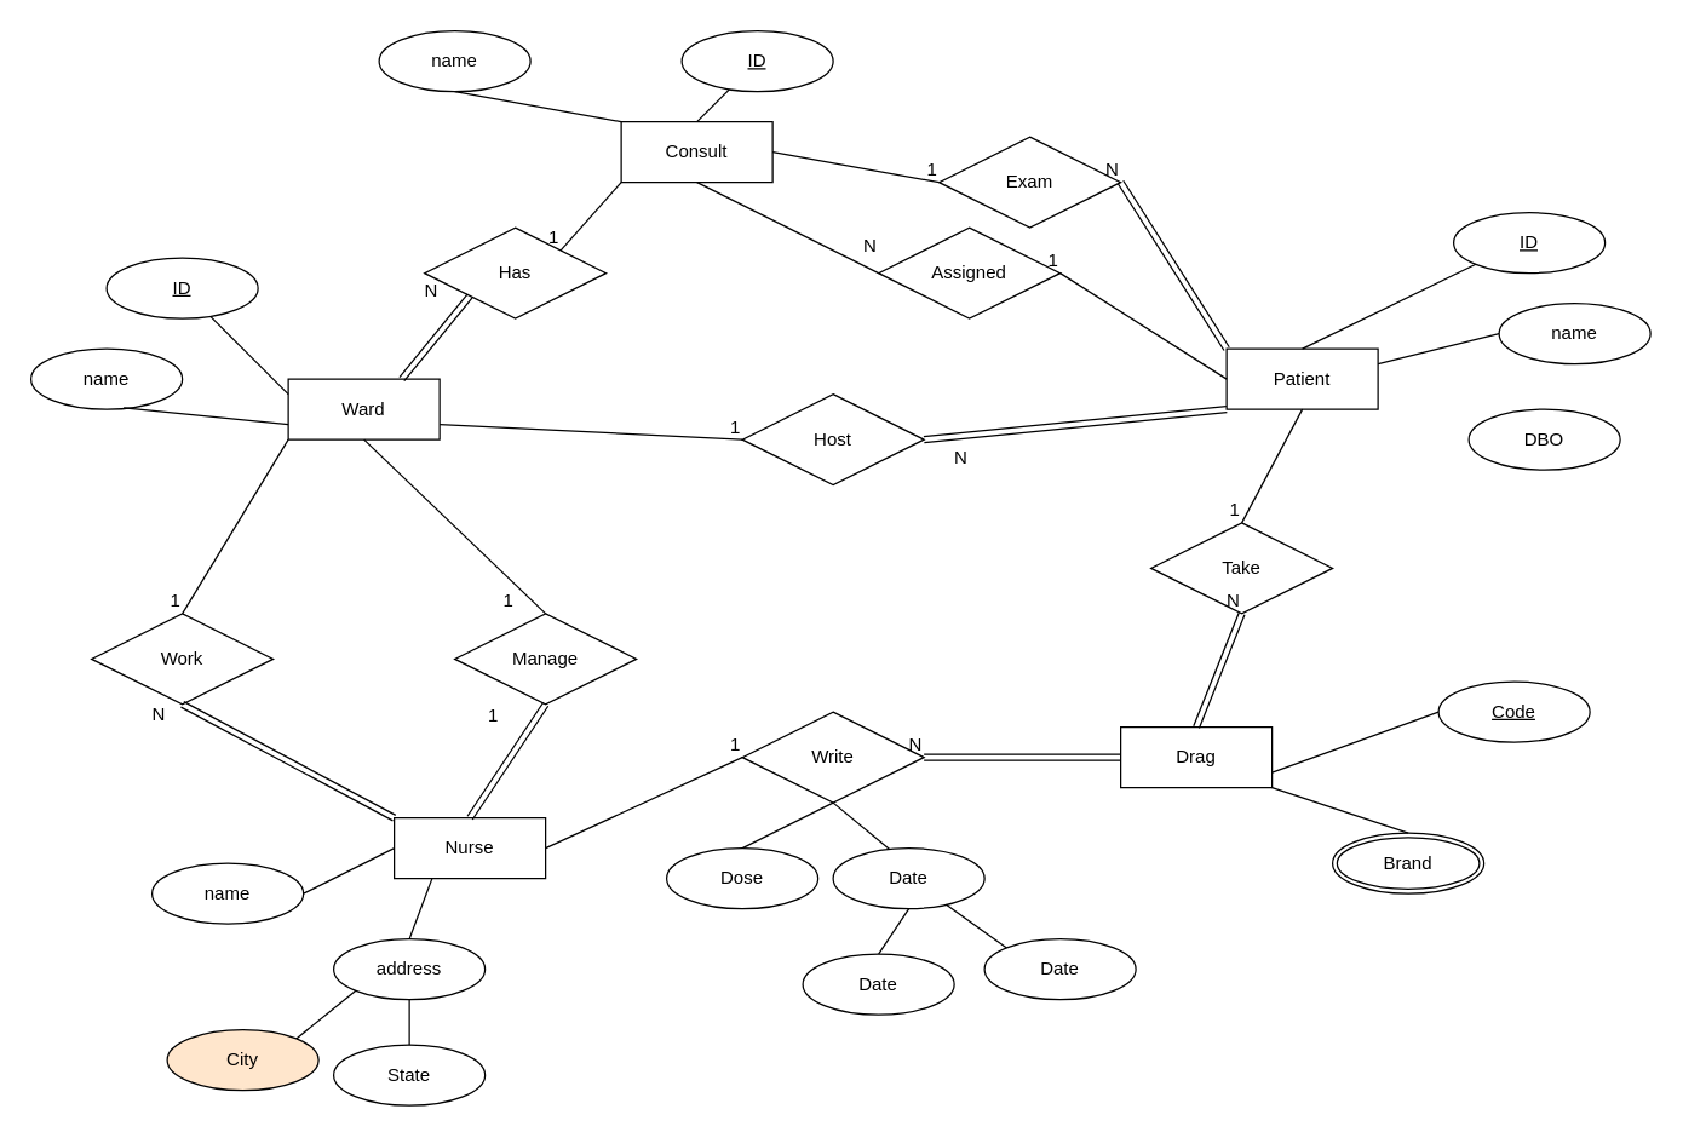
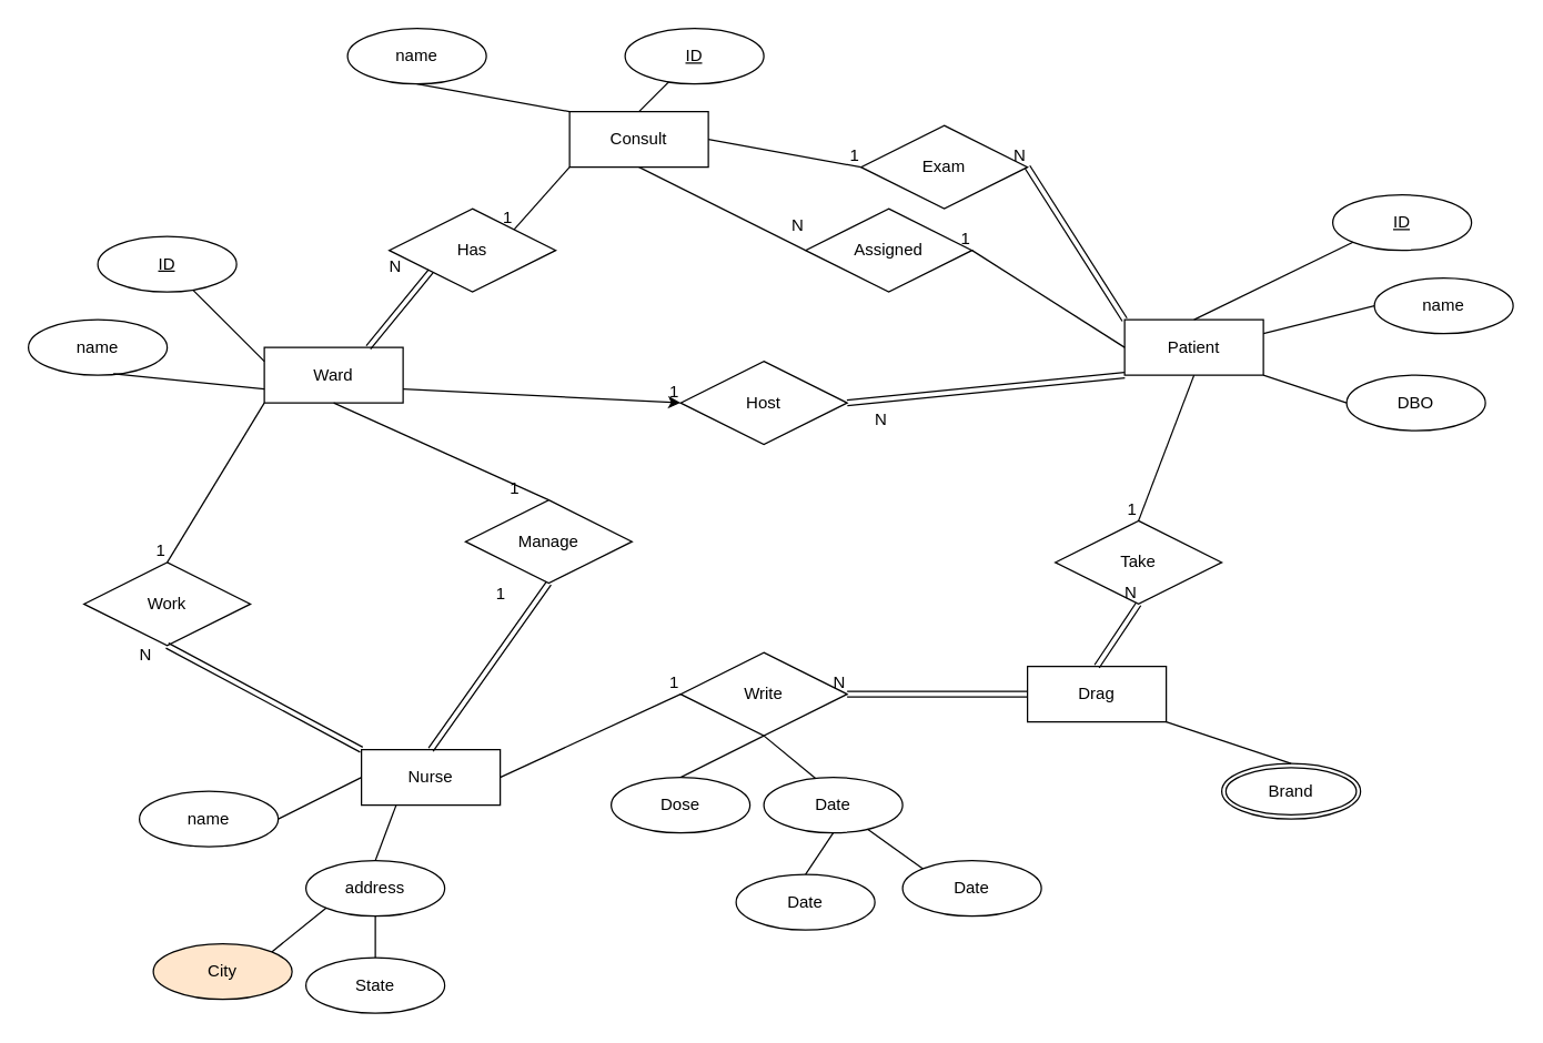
+ <mxCell id="18" value="" style="endArrow=none;html=1;rounded=0;entryX=1;entryY=1;entryDx=0;entryDy=0;exitX=0;exitY=0.5;exitDx=0;exitDy=0;" edge="1" parent="1" source="15" target="12"><mxGeometry relative="1" as="geometry"><mxPoint x="555" y="84" as="sourcePoint" /><mxPoint x="550" y="120" as="targetPoint" /></mxGeometry></mxCell>
- <mxCell id="41" value="" style="endArrow=none;html=1;rounded=0;exitX=1;exitY=0.75;exitDx=0;exitDy=0;entryX=0;entryY=0.5;entryDx=0;entryDy=0;" edge="1" parent="1" source="2" target="40"><mxGeometry relative="1" as="geometry"><mxPoint x="450" y="280" as="sourcePoint" /><mxPoint x="610" y="280" as="targetPoint" /></mxGeometry></mxCell>
+ <mxCell id="41" value="" style="endArrow=classic;html=1;rounded=0;exitX=1;exitY=0.75;exitDx=0;exitDy=0;entryX=0;entryY=0.5;entryDx=0;entryDy=0;" edge="1" parent="1" source="2" target="40"><mxGeometry relative="1" as="geometry"><mxPoint x="450" y="280" as="sourcePoint" /><mxPoint x="610" y="280" as="targetPoint" /></mxGeometry></mxCell>
- <mxCell id="76" value="Take" style="shape=rhombus;perimeter=rhombusPerimeter;whiteSpace=wrap;html=1;align=center;" vertex="1" parent="1"><mxGeometry x="760" y="345" width="120" height="60" as="geometry" /></mxCell>
+ <mxCell id="76" value="Take" style="shape=rhombus;perimeter=rhombusPerimeter;whiteSpace=wrap;html=1;align=center;" vertex="1" parent="1"><mxGeometry x="760" y="375" width="120" height="60" as="geometry" /></mxCell>
- <mxCell id="54" value="Manage" style="shape=rhombus;perimeter=rhombusPerimeter;whiteSpace=wrap;html=1;align=center;" vertex="1" parent="1"><mxGeometry x="300" y="405" width="120" height="60" as="geometry" /></mxCell>
+ <mxCell id="54" value="Manage" style="shape=rhombus;perimeter=rhombusPerimeter;whiteSpace=wrap;html=1;align=center;" vertex="1" parent="1"><mxGeometry x="335" y="360" width="120" height="60" as="geometry" /></mxCell>
- <mxCell id="29" value="Code" style="ellipse;whiteSpace=wrap;html=1;align=center;fontStyle=4;" vertex="1" parent="1"><mxGeometry x="950" y="450" width="100" height="40" as="geometry" /></mxCell>
- <mxCell id="31" value="" style="endArrow=none;html=1;rounded=0;entryX=1;entryY=0.75;entryDx=0;entryDy=0;exitX=0;exitY=0.5;exitDx=0;exitDy=0;" edge="1" parent="1" source="29" target="28"><mxGeometry relative="1" as="geometry"><mxPoint x="520" y="640" as="sourcePoint" /><mxPoint x="427" y="491" as="targetPoint" /></mxGeometry></mxCell>
